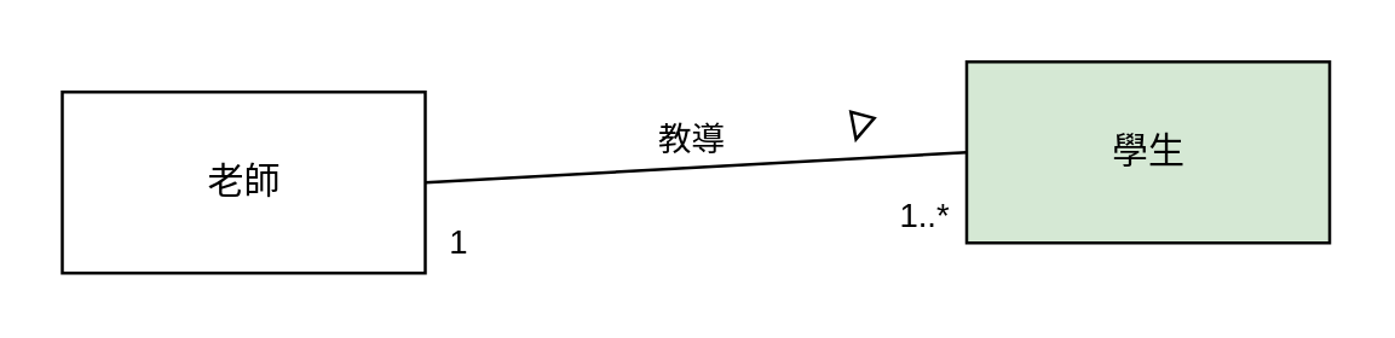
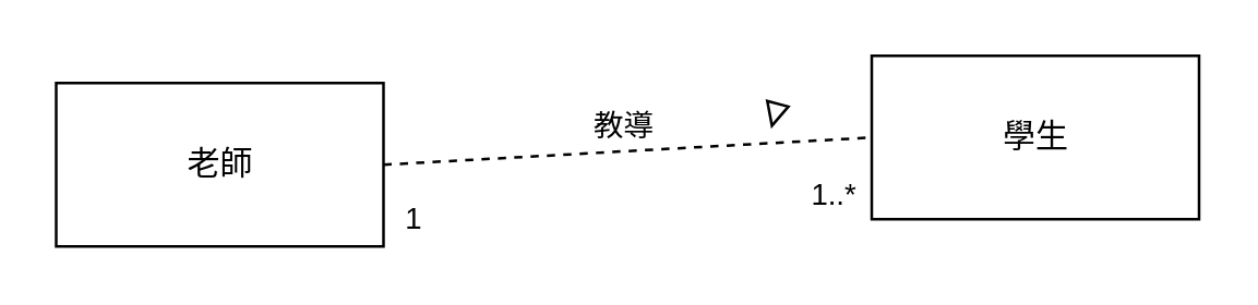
- <mxCell id="7" value="學生" style="html=1;fillColor=#d5e8d4;" parent="1" vertex="1"><mxGeometry x="319" y="20" width="120" height="60" as="geometry" /></mxCell>
+ <mxCell id="7" value="學生" style="html=1;" parent="1" vertex="1"><mxGeometry x="319" y="20" width="120" height="60" as="geometry" /></mxCell>
- <mxCell id="2" style="edgeStyle=none;html=1;exitX=1;exitY=0.5;exitDx=0;exitDy=0;entryX=0;entryY=0.5;entryDx=0;entryDy=0;endArrow=none;endFill=0;" parent="1" source="6" target="7" edge="1"><mxGeometry relative="1" as="geometry" /></mxCell>
+ <mxCell id="2" style="edgeStyle=none;html=1;exitX=1;exitY=0.5;exitDx=0;exitDy=0;entryX=0;entryY=0.5;entryDx=0;entryDy=0;endArrow=none;endFill=0;dashed=1;" parent="1" source="6" target="7" edge="1"><mxGeometry relative="1" as="geometry" /></mxCell>
